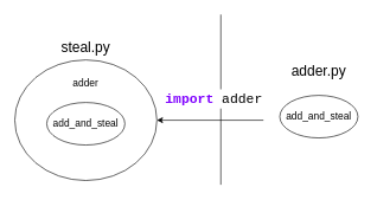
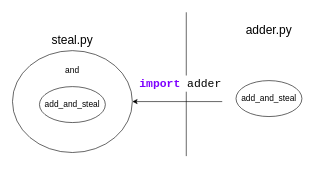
- <mxCell id="9" value="&lt;br&gt;adder" style="ellipse;whiteSpace=wrap;html=1;shadow=0;fontSize=14;verticalAlign=top;" vertex="1" parent="8"><mxGeometry width="200" height="170" as="geometry" /></mxCell>
+ <mxCell id="9" value="&lt;br&gt;and" style="ellipse;whiteSpace=wrap;html=1;shadow=0;fontSize=14;verticalAlign=top;" vertex="1" parent="8"><mxGeometry width="200" height="170" as="geometry" /></mxCell>
- <mxCell id="3" value="adder.py" style="text;html=1;strokeColor=none;fillColor=none;align=center;verticalAlign=middle;whiteSpace=wrap;rounded=0;fontSize=20;" vertex="1" parent="1"><mxGeometry x="388" y="84" width="120" height="30" as="geometry" /></mxCell>
+ <mxCell id="3" value="adder.py" style="text;html=1;strokeColor=none;fillColor=none;align=center;verticalAlign=middle;whiteSpace=wrap;rounded=0;fontSize=20;" vertex="1" parent="1"><mxGeometry x="388" y="34" width="120" height="30" as="geometry" /></mxCell>
